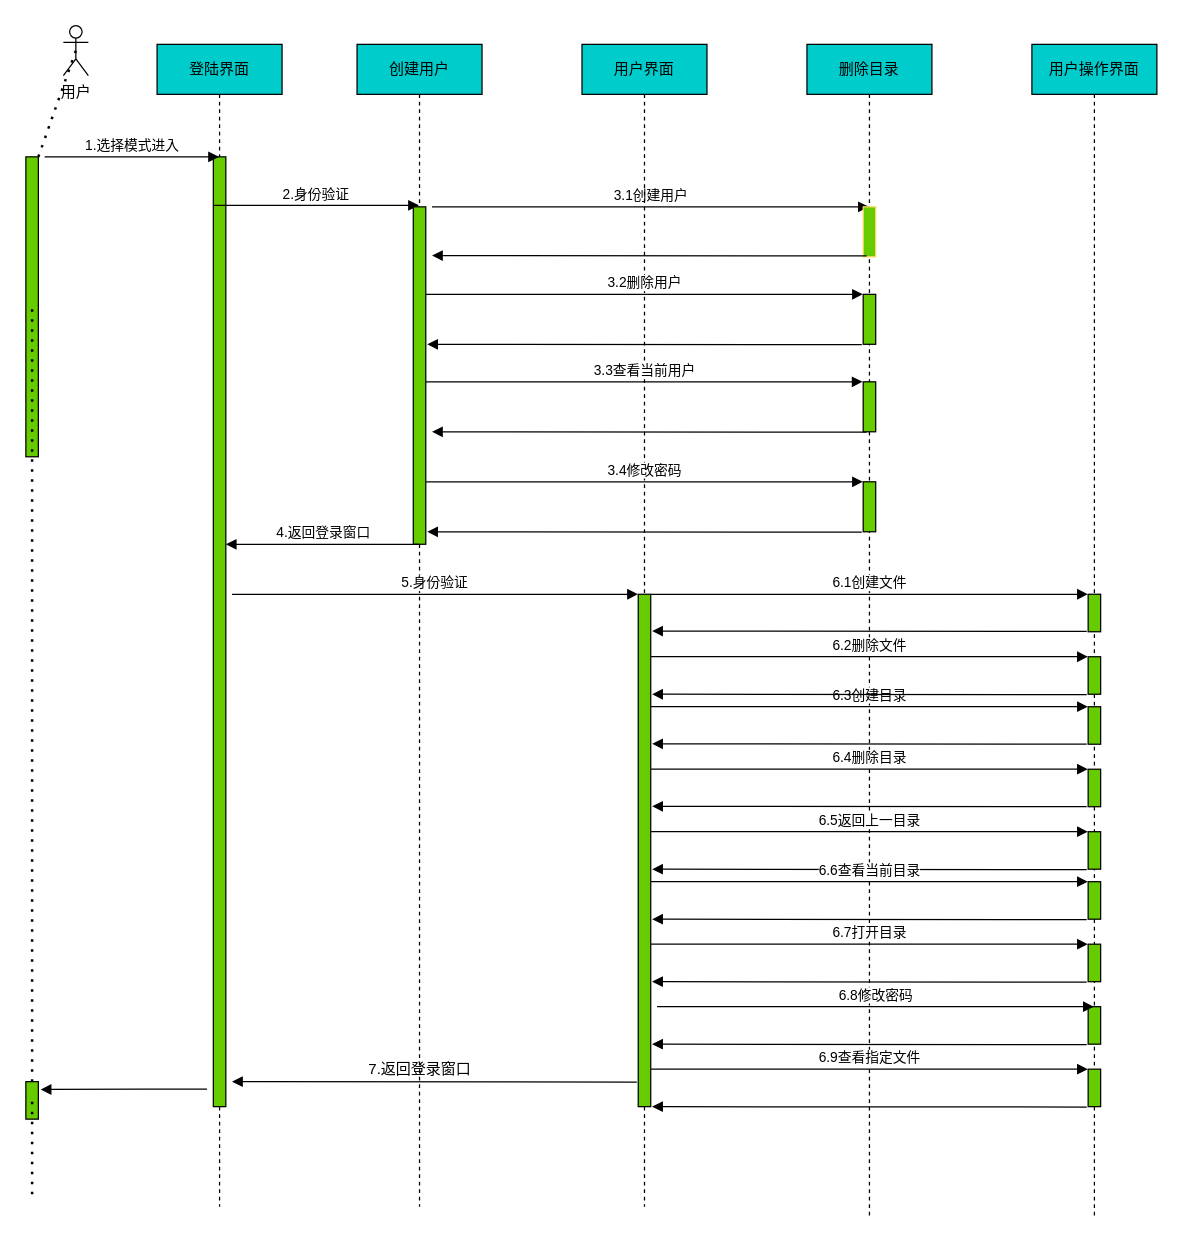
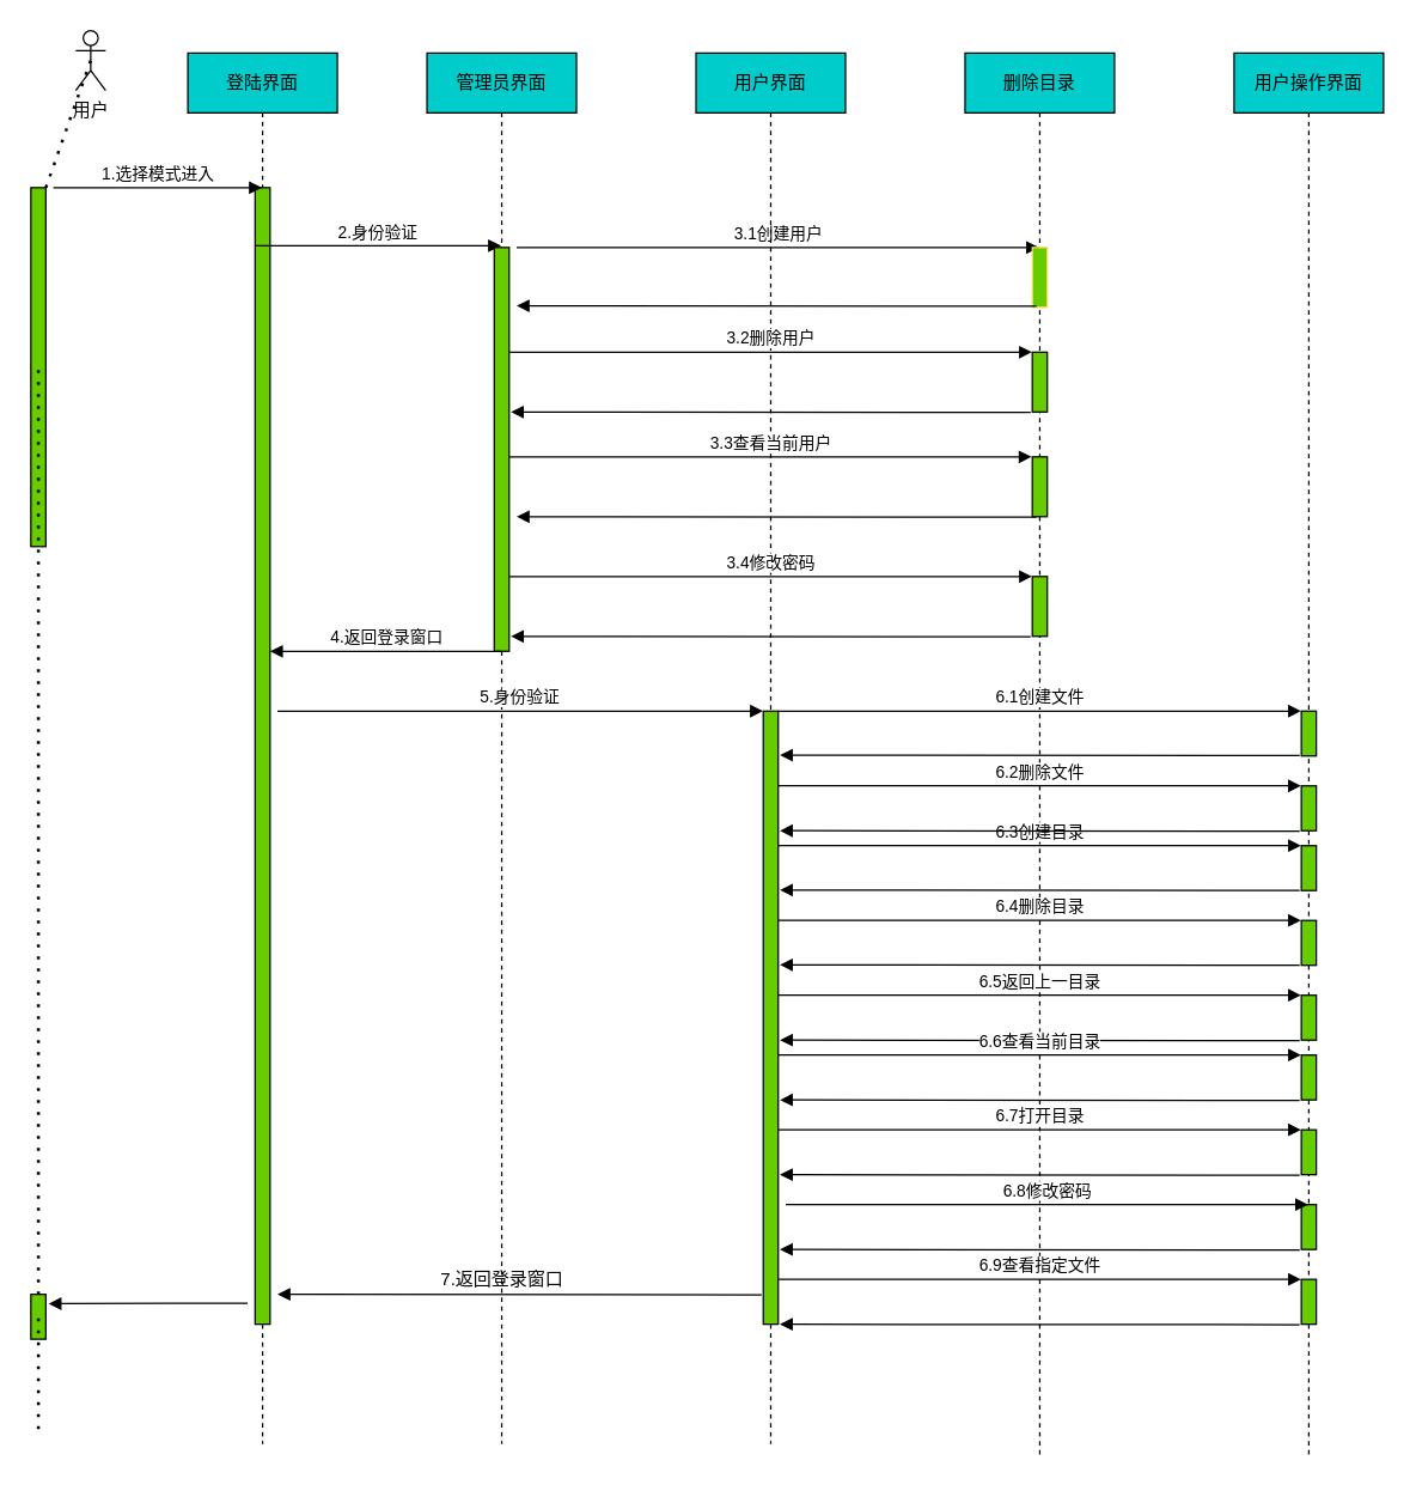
- <mxCell id="7" value="创建用户" style="shape=umlLifeline;perimeter=lifelinePerimeter;whiteSpace=wrap;html=1;container=1;collapsible=0;recursiveResize=0;outlineConnect=0;fillColor=#00CCCC;" vertex="1" parent="1"><mxGeometry x="285" y="35" width="100" height="930" as="geometry" /></mxCell>
+ <mxCell id="7" value="管理员界面" style="shape=umlLifeline;perimeter=lifelinePerimeter;whiteSpace=wrap;html=1;container=1;collapsible=0;recursiveResize=0;outlineConnect=0;fillColor=#00CCCC;" vertex="1" parent="1"><mxGeometry x="285" y="35" width="100" height="930" as="geometry" /></mxCell>
